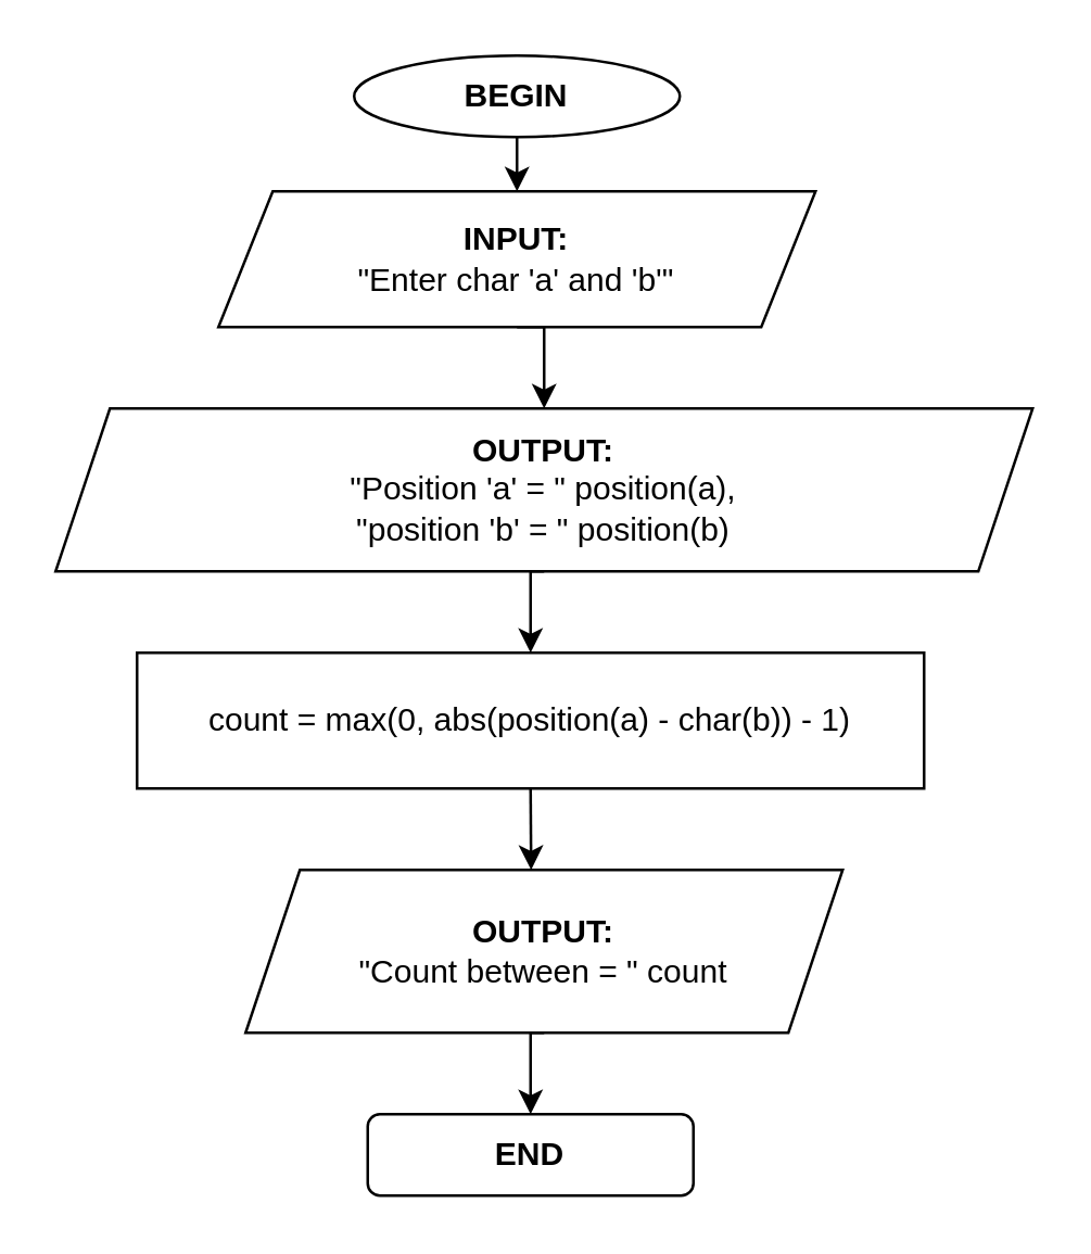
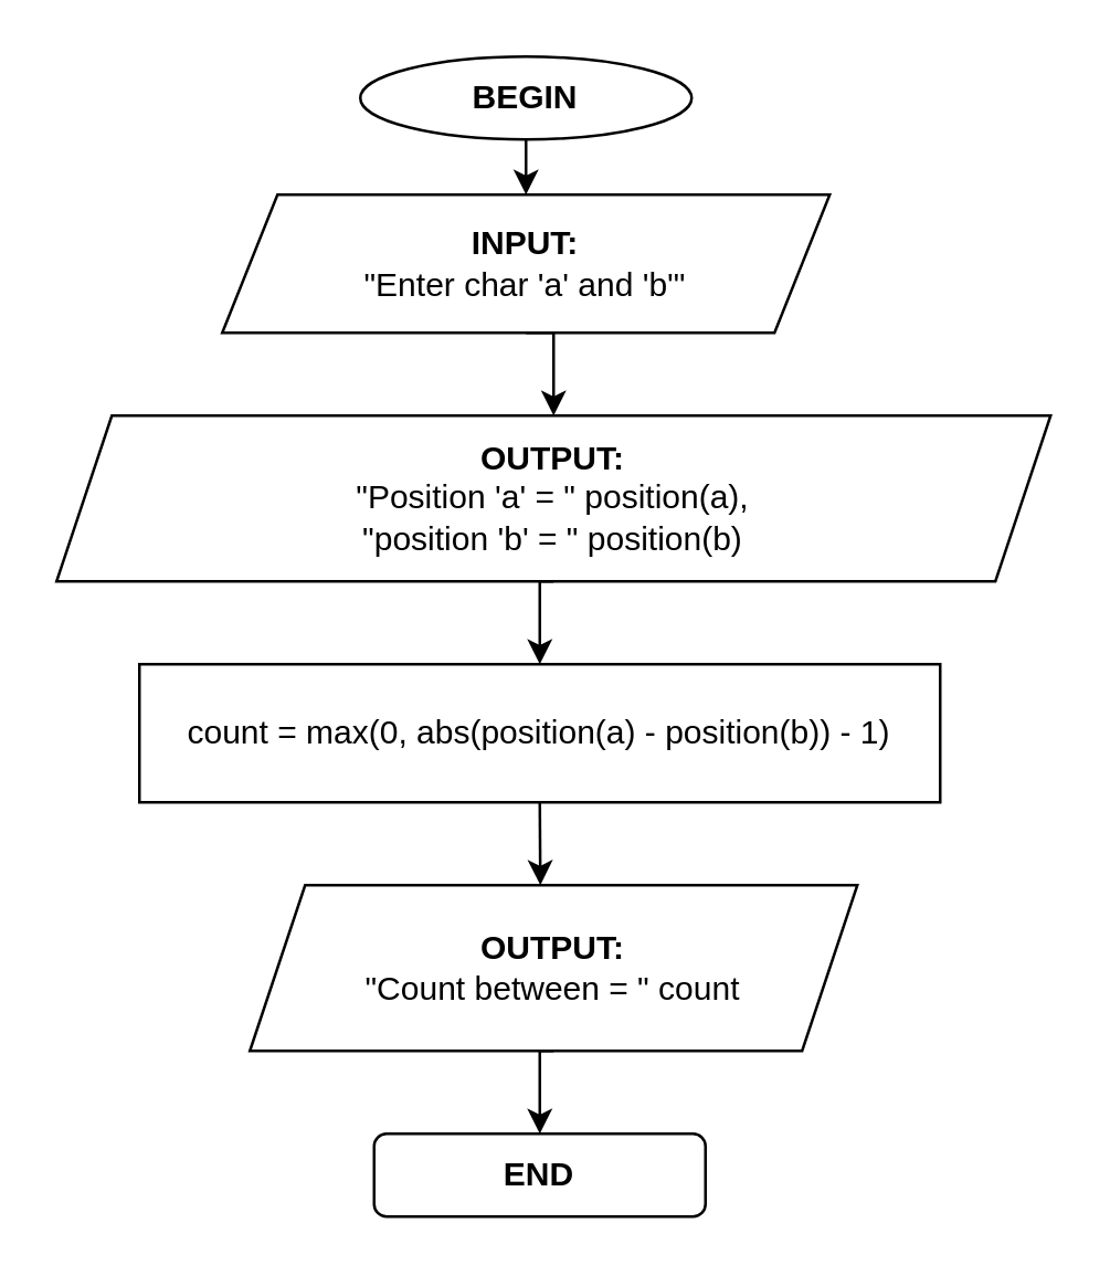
- <mxCell id="9" value="count = max(0, abs(position(a) - char(b)) - 1)" style="rounded=0;whiteSpace=wrap;html=1;" vertex="1" parent="1"><mxGeometry x="50" y="240" width="290" height="50" as="geometry" /></mxCell>
+ <mxCell id="9" value="count = max(0, abs(position(a) - position(b)) - 1)" style="rounded=0;whiteSpace=wrap;html=1;" vertex="1" parent="1"><mxGeometry x="50" y="240" width="290" height="50" as="geometry" /></mxCell>
